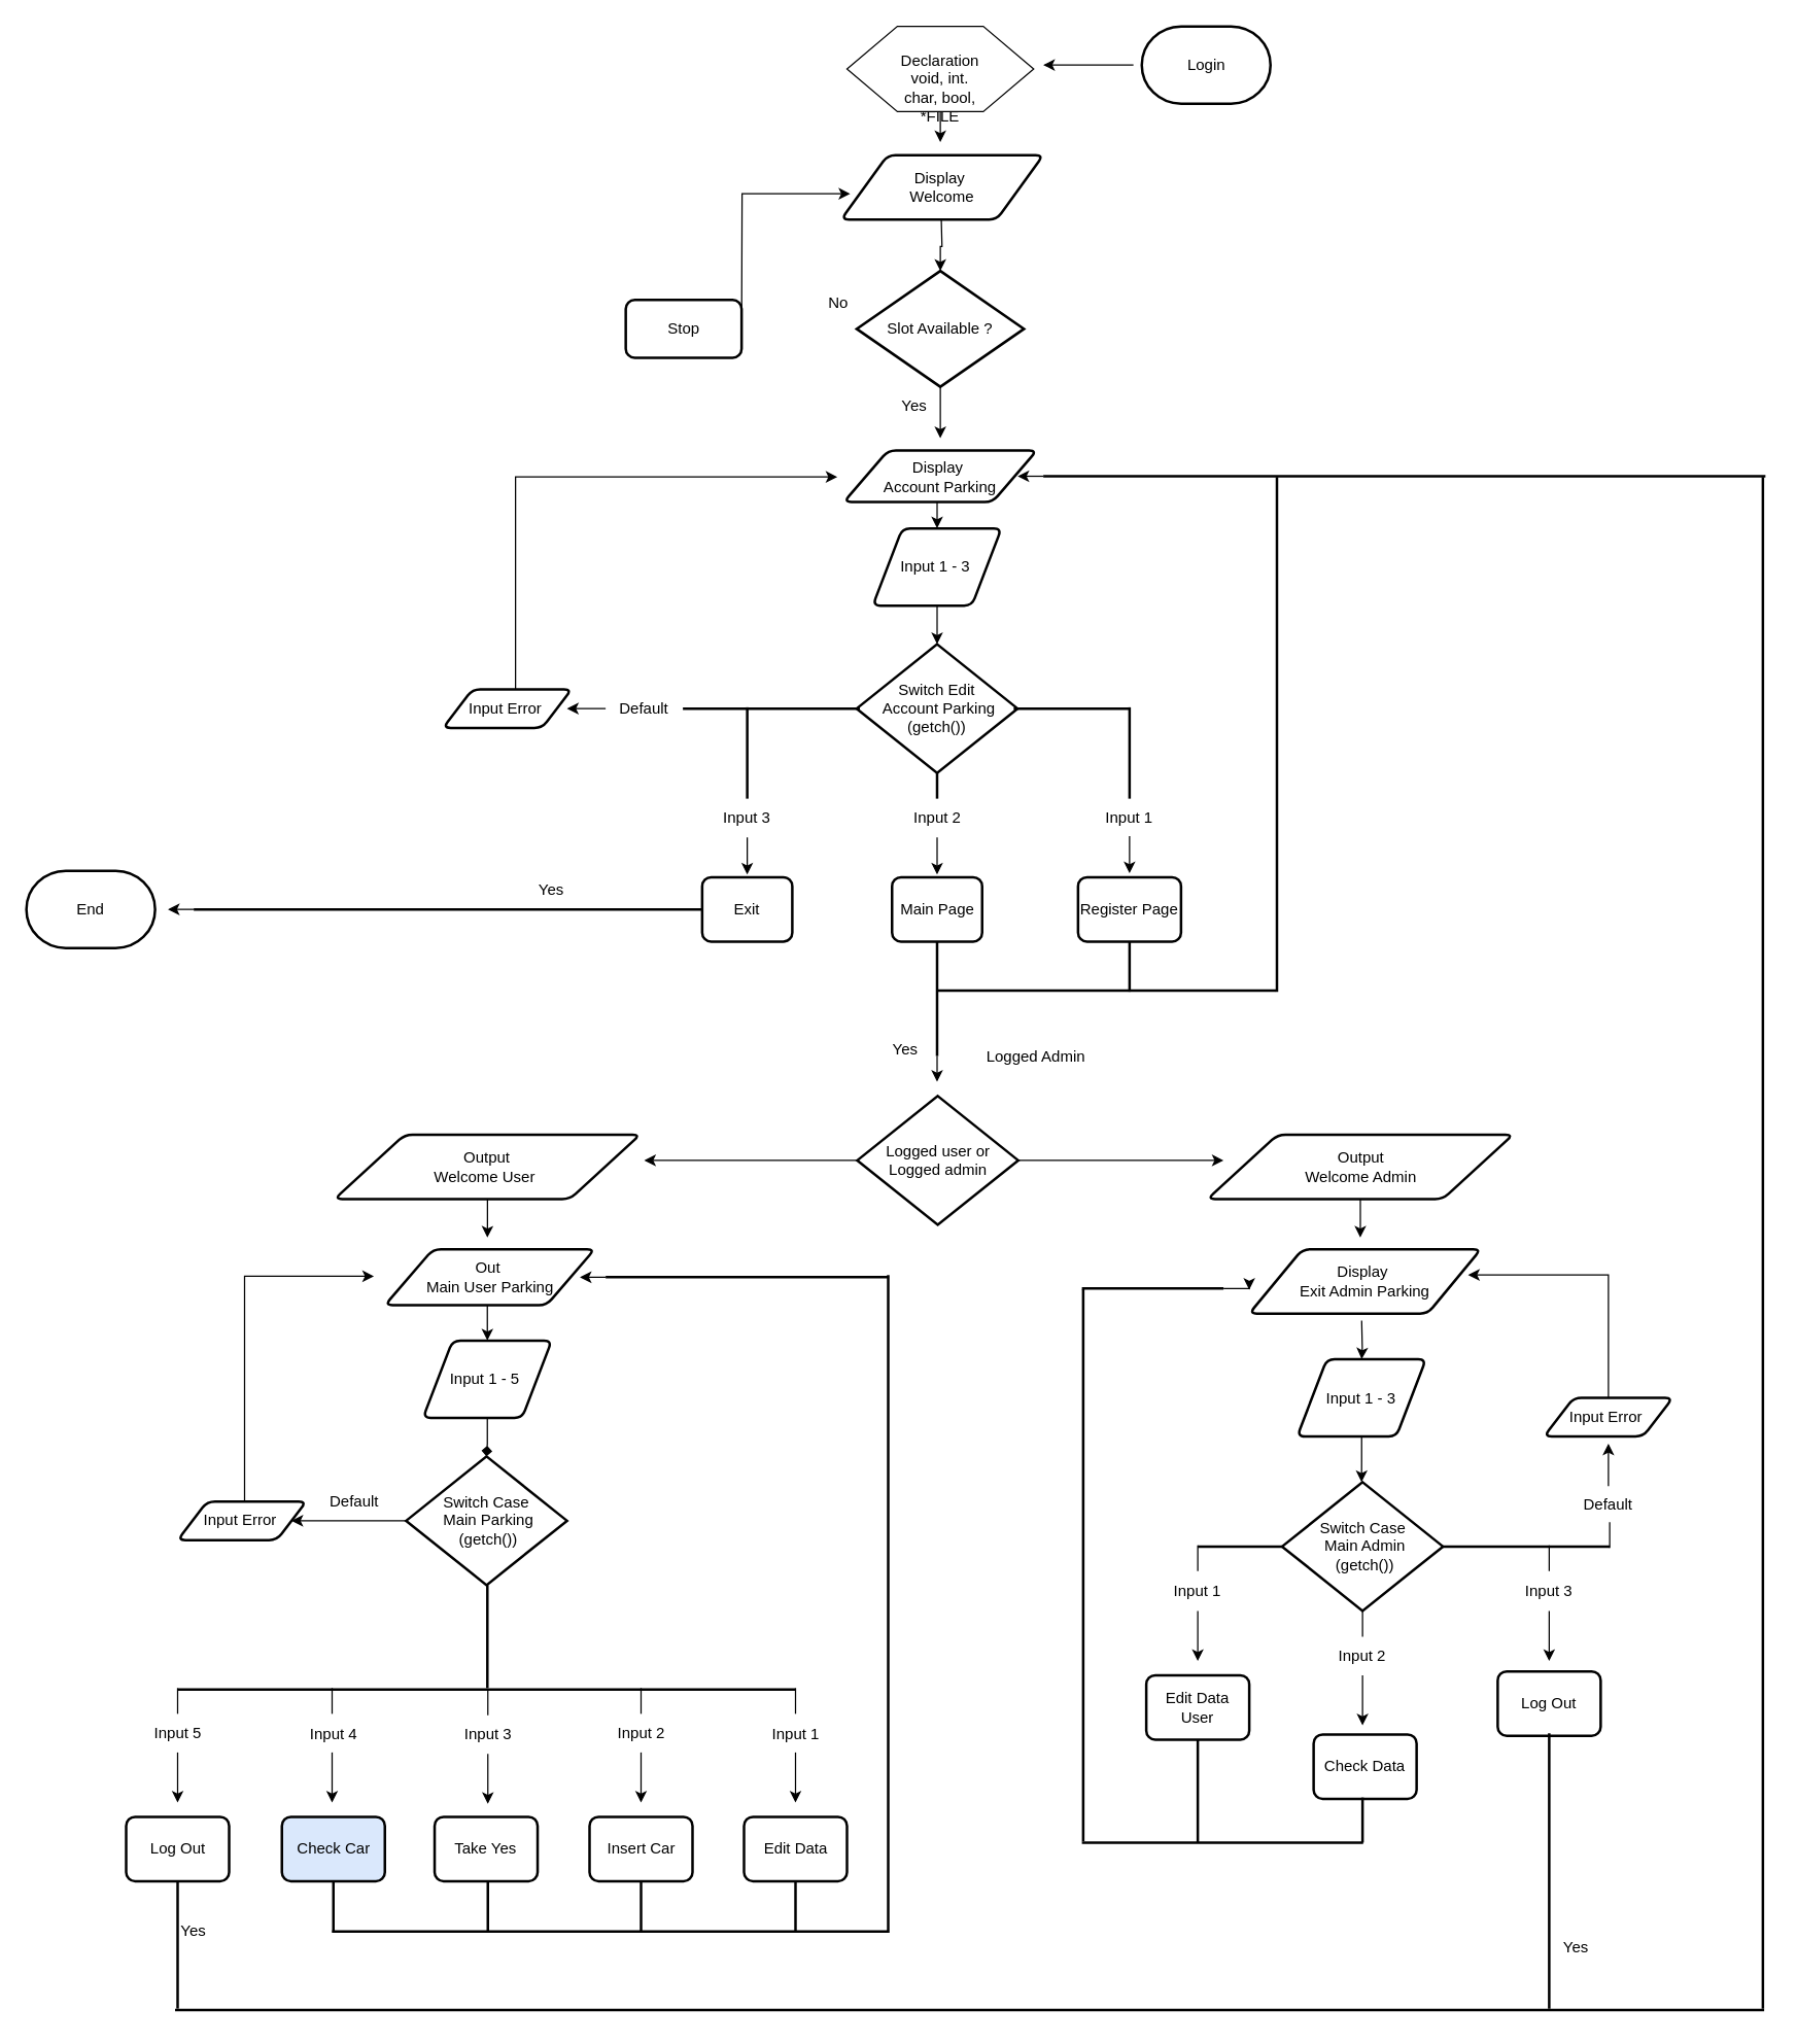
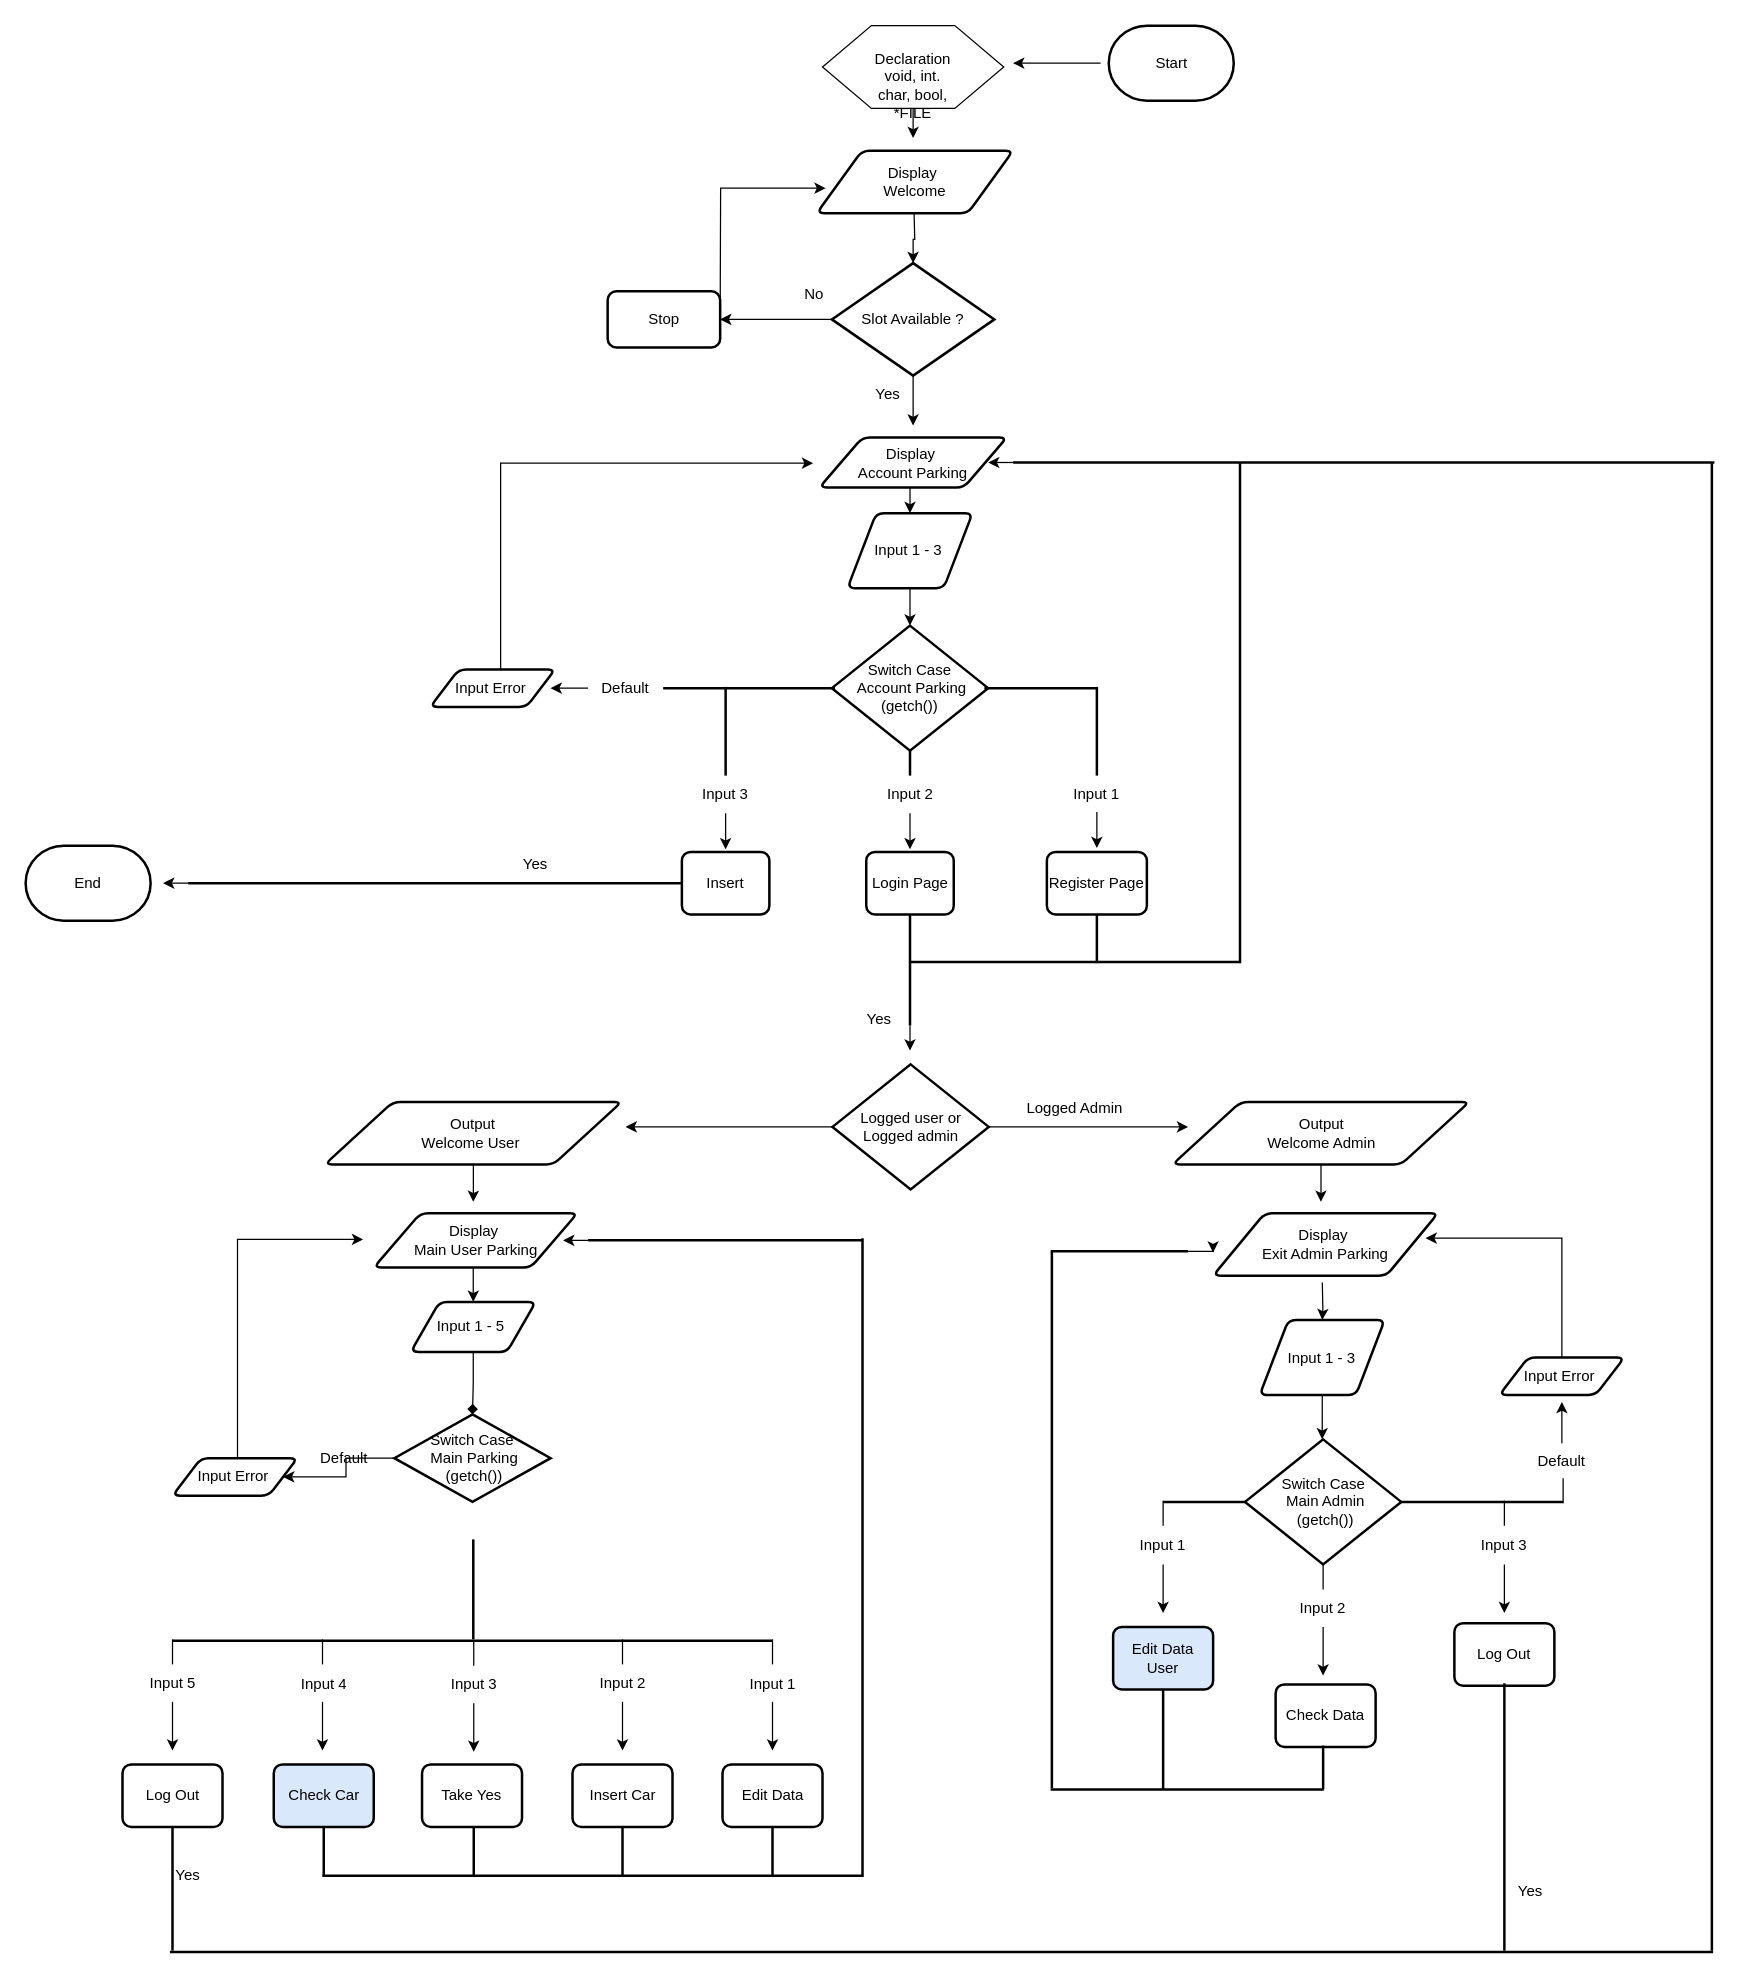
- <mxCell id="3" value="Login" style="strokeWidth=2;html=1;shape=mxgraph.flowchart.terminator;whiteSpace=wrap;" parent="1" vertex="1"><mxGeometry x="886.5" y="20" width="100" height="60" as="geometry" /></mxCell>
+ <mxCell id="3" value="Start" style="strokeWidth=2;html=1;shape=mxgraph.flowchart.terminator;whiteSpace=wrap;" parent="1" vertex="1"><mxGeometry x="886.5" y="20" width="100" height="60" as="geometry" /></mxCell>
+ <mxCell id="7" value="" style="edgeStyle=orthogonalEdgeStyle;rounded=0;orthogonalLoop=1;jettySize=auto;html=1;" parent="1" source="9" target="55" edge="1"><mxGeometry relative="1" as="geometry" /></mxCell>
- <mxCell id="12" value="Switch Edit&lt;br&gt;&amp;nbsp;Account Parking (getch())" style="strokeWidth=2;html=1;shape=mxgraph.flowchart.decision;whiteSpace=wrap;" parent="1" vertex="1"><mxGeometry x="665" y="500" width="125" height="100" as="geometry" /></mxCell>
+ <mxCell id="12" value="Switch Case&lt;br&gt;&amp;nbsp;Account Parking (getch())" style="strokeWidth=2;html=1;shape=mxgraph.flowchart.decision;whiteSpace=wrap;" parent="1" vertex="1"><mxGeometry x="665" y="500" width="125" height="100" as="geometry" /></mxCell>
- <mxCell id="15" value="Exit" style="rounded=1;whiteSpace=wrap;html=1;absoluteArcSize=1;arcSize=14;strokeWidth=2;" parent="1" vertex="1"><mxGeometry x="545" y="681" width="70" height="50" as="geometry" /></mxCell>
+ <mxCell id="15" value="Insert" style="rounded=1;whiteSpace=wrap;html=1;absoluteArcSize=1;arcSize=14;strokeWidth=2;" parent="1" vertex="1"><mxGeometry x="545" y="681" width="70" height="50" as="geometry" /></mxCell>
- <mxCell id="16" value="Main Page" style="rounded=1;whiteSpace=wrap;html=1;absoluteArcSize=1;arcSize=14;strokeWidth=2;" parent="1" vertex="1"><mxGeometry x="692.5" y="681" width="70" height="50" as="geometry" /></mxCell>
+ <mxCell id="16" value="Login Page" style="rounded=1;whiteSpace=wrap;html=1;absoluteArcSize=1;arcSize=14;strokeWidth=2;" parent="1" vertex="1"><mxGeometry x="692.5" y="681" width="70" height="50" as="geometry" /></mxCell>
- <mxCell id="88" value="Logged Admin" style="text;html=1;strokeColor=none;fillColor=none;align=center;verticalAlign=middle;whiteSpace=wrap;rounded=0;" parent="1" vertex="1"><mxGeometry x="762.5" y="806" width="82.5" height="30" as="geometry" /></mxCell>
+ <mxCell id="88" value="Logged Admin" style="text;html=1;strokeColor=none;fillColor=none;align=center;verticalAlign=middle;whiteSpace=wrap;rounded=0;" parent="1" vertex="1"><mxGeometry x="817.5" y="871" width="82.5" height="30" as="geometry" /></mxCell>
- <mxCell id="131" value="Out&amp;nbsp;&lt;br&gt;Main User Parking" style="shape=parallelogram;html=1;strokeWidth=2;perimeter=parallelogramPerimeter;whiteSpace=wrap;rounded=1;arcSize=12;size=0.23;" parent="1" vertex="1"><mxGeometry x="298.5" y="970" width="163.06" height="43.5" as="geometry" /></mxCell>
+ <mxCell id="131" value="Display&amp;nbsp;&lt;br&gt;Main User Parking" style="shape=parallelogram;html=1;strokeWidth=2;perimeter=parallelogramPerimeter;whiteSpace=wrap;rounded=1;arcSize=12;size=0.23;" parent="1" vertex="1"><mxGeometry x="298.5" y="970" width="163.06" height="43.5" as="geometry" /></mxCell>
- <mxCell id="24" value="Input 1 - 5&amp;nbsp;" style="shape=parallelogram;html=1;strokeWidth=2;perimeter=parallelogramPerimeter;whiteSpace=wrap;rounded=1;arcSize=12;size=0.23;" parent="1" vertex="1"><mxGeometry x="328.13" y="1041" width="100" height="60" as="geometry" /></mxCell>
+ <mxCell id="24" value="Input 1 - 5&amp;nbsp;" style="shape=parallelogram;html=1;strokeWidth=2;perimeter=parallelogramPerimeter;whiteSpace=wrap;rounded=1;arcSize=12;size=0.23;" parent="1" vertex="1"><mxGeometry x="328.13" y="1041" width="100" height="40" as="geometry" /></mxCell>
- <mxCell id="26" value="Switch Case&lt;br&gt;&amp;nbsp;Main Parking&lt;br&gt;&amp;nbsp;(getch())" style="strokeWidth=2;html=1;shape=mxgraph.flowchart.decision;whiteSpace=wrap;" parent="1" vertex="1"><mxGeometry x="315" y="1131" width="125" height="100" as="geometry" /></mxCell>
+ <mxCell id="26" value="Switch Case&lt;br&gt;&amp;nbsp;Main Parking&lt;br&gt;&amp;nbsp;(getch())" style="strokeWidth=2;html=1;shape=mxgraph.flowchart.decision;whiteSpace=wrap;" parent="1" vertex="1"><mxGeometry x="315" y="1131" width="125" height="70" as="geometry" /></mxCell>
- <mxCell id="74" value="Edit Data User" style="rounded=1;whiteSpace=wrap;html=1;absoluteArcSize=1;arcSize=14;strokeWidth=2;" parent="1" vertex="1"><mxGeometry x="890" y="1301" width="80" height="50" as="geometry" /></mxCell>
+ <mxCell id="74" value="Edit Data User" style="rounded=1;whiteSpace=wrap;html=1;absoluteArcSize=1;arcSize=14;strokeWidth=2;fillColor=#dae8fc;" parent="1" vertex="1"><mxGeometry x="890" y="1301" width="80" height="50" as="geometry" /></mxCell>
